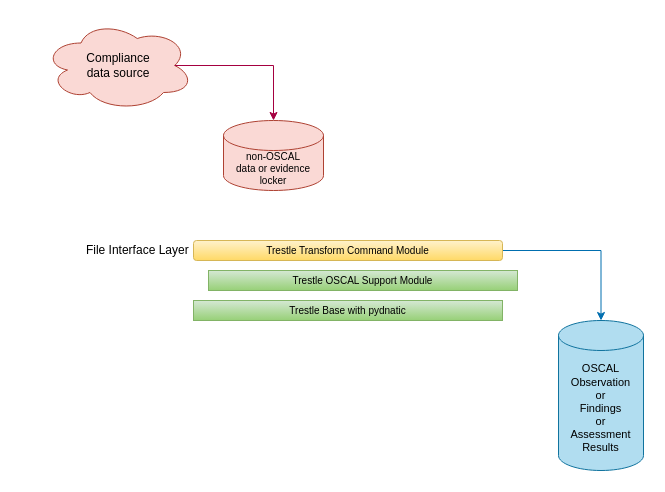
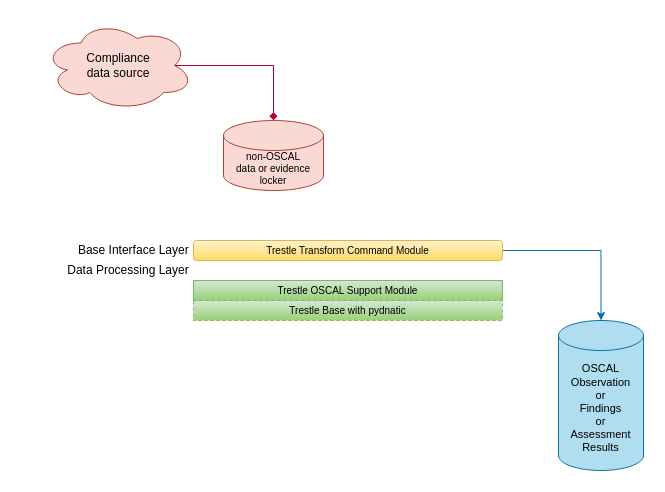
- <mxCell id="9" style="edgeStyle=orthogonalEdgeStyle;rounded=0;orthogonalLoop=1;jettySize=auto;html=1;fillColor=#d80073;strokeColor=#A50040;exitX=0.875;exitY=0.5;exitDx=0;exitDy=0;exitPerimeter=0;" parent="1" source="6" target="8" edge="1"><mxGeometry relative="1" as="geometry"><mxPoint x="683" y="170" as="sourcePoint" /><mxPoint x="420.5" y="150" as="targetPoint" /></mxGeometry></mxCell>
+ <mxCell id="9" style="edgeStyle=orthogonalEdgeStyle;rounded=0;orthogonalLoop=1;jettySize=auto;html=1;fillColor=#d80073;strokeColor=#A50040;exitX=0.875;exitY=0.5;exitDx=0;exitDy=0;exitPerimeter=0;endArrow=diamond;" parent="1" source="6" target="8" edge="1"><mxGeometry relative="1" as="geometry"><mxPoint x="683" y="170" as="sourcePoint" /><mxPoint x="420.5" y="150" as="targetPoint" /></mxGeometry></mxCell>
- <mxCell id="4" value="File Interface Layer&amp;nbsp;" style="text;html=1;strokeColor=none;fillColor=none;align=right;verticalAlign=middle;whiteSpace=wrap;rounded=0;" parent="1" vertex="1"><mxGeometry x="20.5" y="240" width="172.5" height="20" as="geometry" /></mxCell>
+ <mxCell id="4" value="Base Interface Layer&amp;nbsp;" style="text;html=1;strokeColor=none;fillColor=none;align=right;verticalAlign=middle;whiteSpace=wrap;rounded=0;" parent="1" vertex="1"><mxGeometry x="20.5" y="240" width="172.5" height="20" as="geometry" /></mxCell>
+ <mxCell id="5" value="Data Processing Layer&amp;nbsp;" style="text;html=1;strokeColor=none;fillColor=none;align=right;verticalAlign=middle;whiteSpace=wrap;rounded=0;" parent="1" vertex="1"><mxGeometry x="20.5" y="260" width="172.5" height="20" as="geometry" /></mxCell>
- <mxCell id="10" value="Trestle OSCAL Support Module" style="rounded=0;whiteSpace=wrap;html=1;fillColor=#d5e8d4;strokeColor=#82b366;gradientColor=#97d077;fontSize=10;" parent="1" vertex="1"><mxGeometry x="208" y="270" width="309" height="20" as="geometry" /></mxCell>
+ <mxCell id="10" value="Trestle OSCAL Support Module" style="rounded=0;whiteSpace=wrap;html=1;fillColor=#d5e8d4;strokeColor=#82b366;gradientColor=#97d077;fontSize=10;" parent="1" vertex="1"><mxGeometry x="193" y="280" width="309" height="20" as="geometry" /></mxCell>
- <mxCell id="11" value="Trestle Base with pydnatic" style="rounded=0;whiteSpace=wrap;html=1;fillColor=#d5e8d4;strokeColor=#82b366;gradientColor=#97d077;fontSize=10;" parent="1" vertex="1"><mxGeometry x="193" y="300" width="309" height="20" as="geometry" /></mxCell>
+ <mxCell id="11" value="Trestle Base with pydnatic" style="rounded=0;whiteSpace=wrap;html=1;fillColor=#d5e8d4;strokeColor=#82b366;gradientColor=#97d077;fontSize=10;dashed=1;" parent="1" vertex="1"><mxGeometry x="193" y="300" width="309" height="20" as="geometry" /></mxCell>
